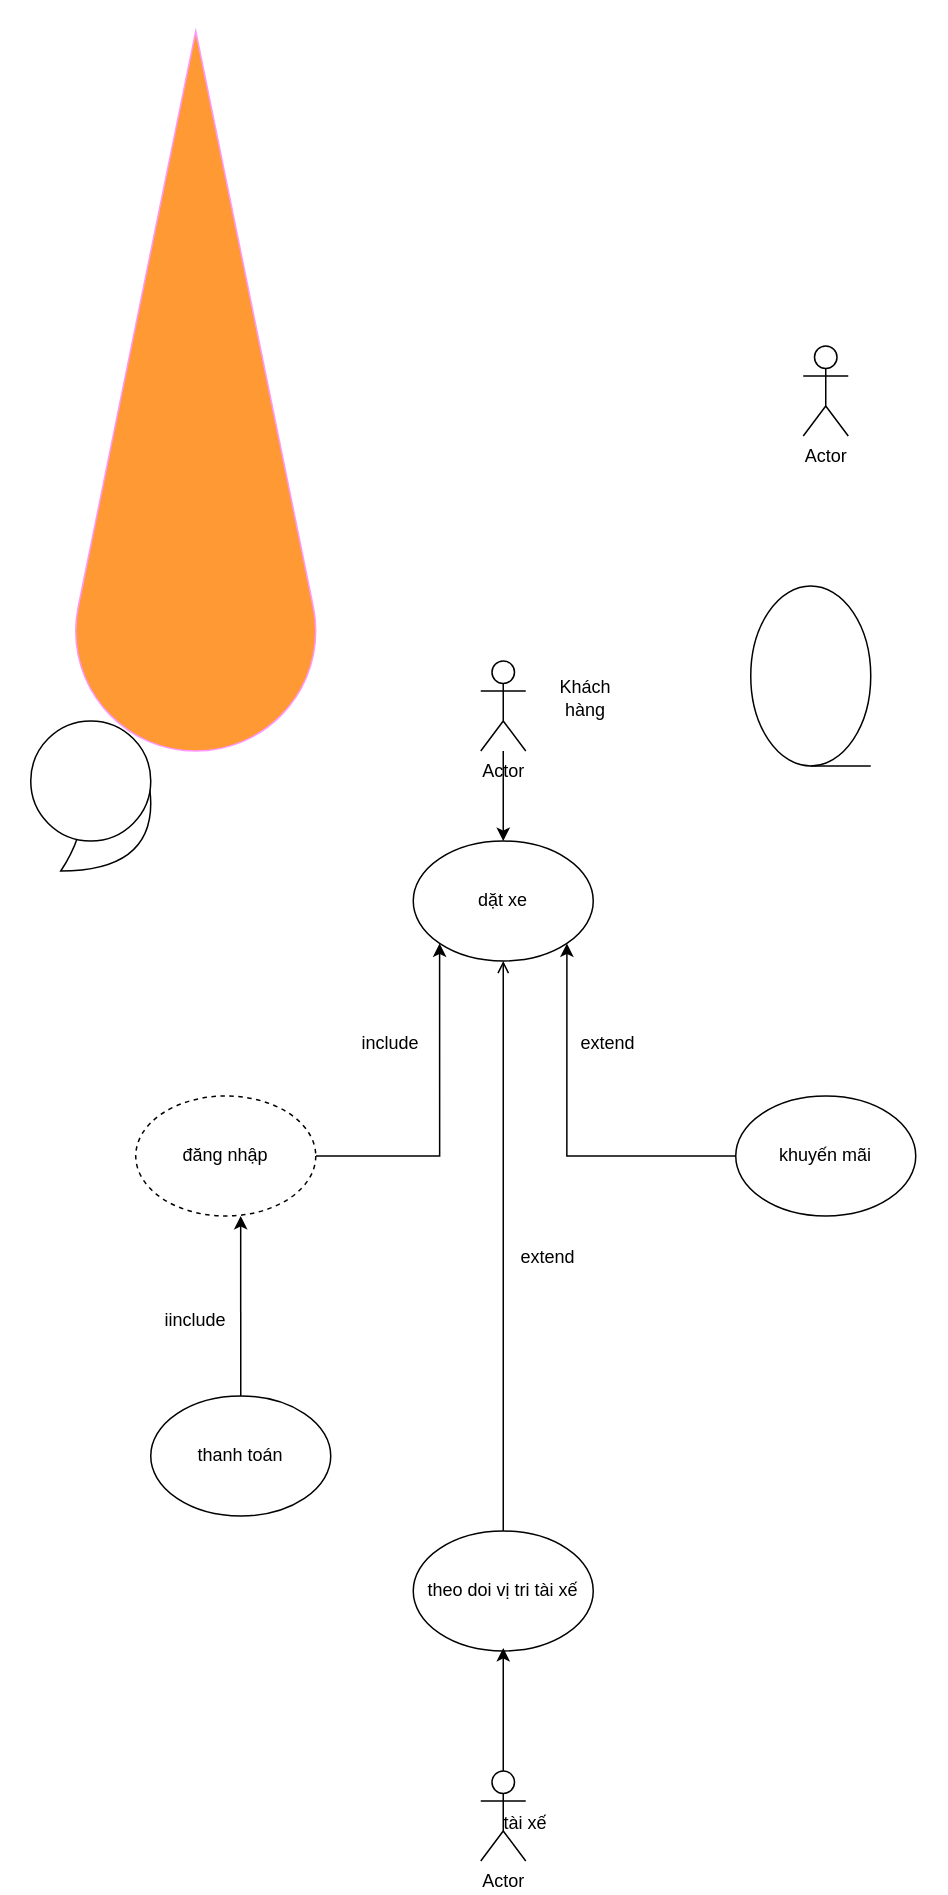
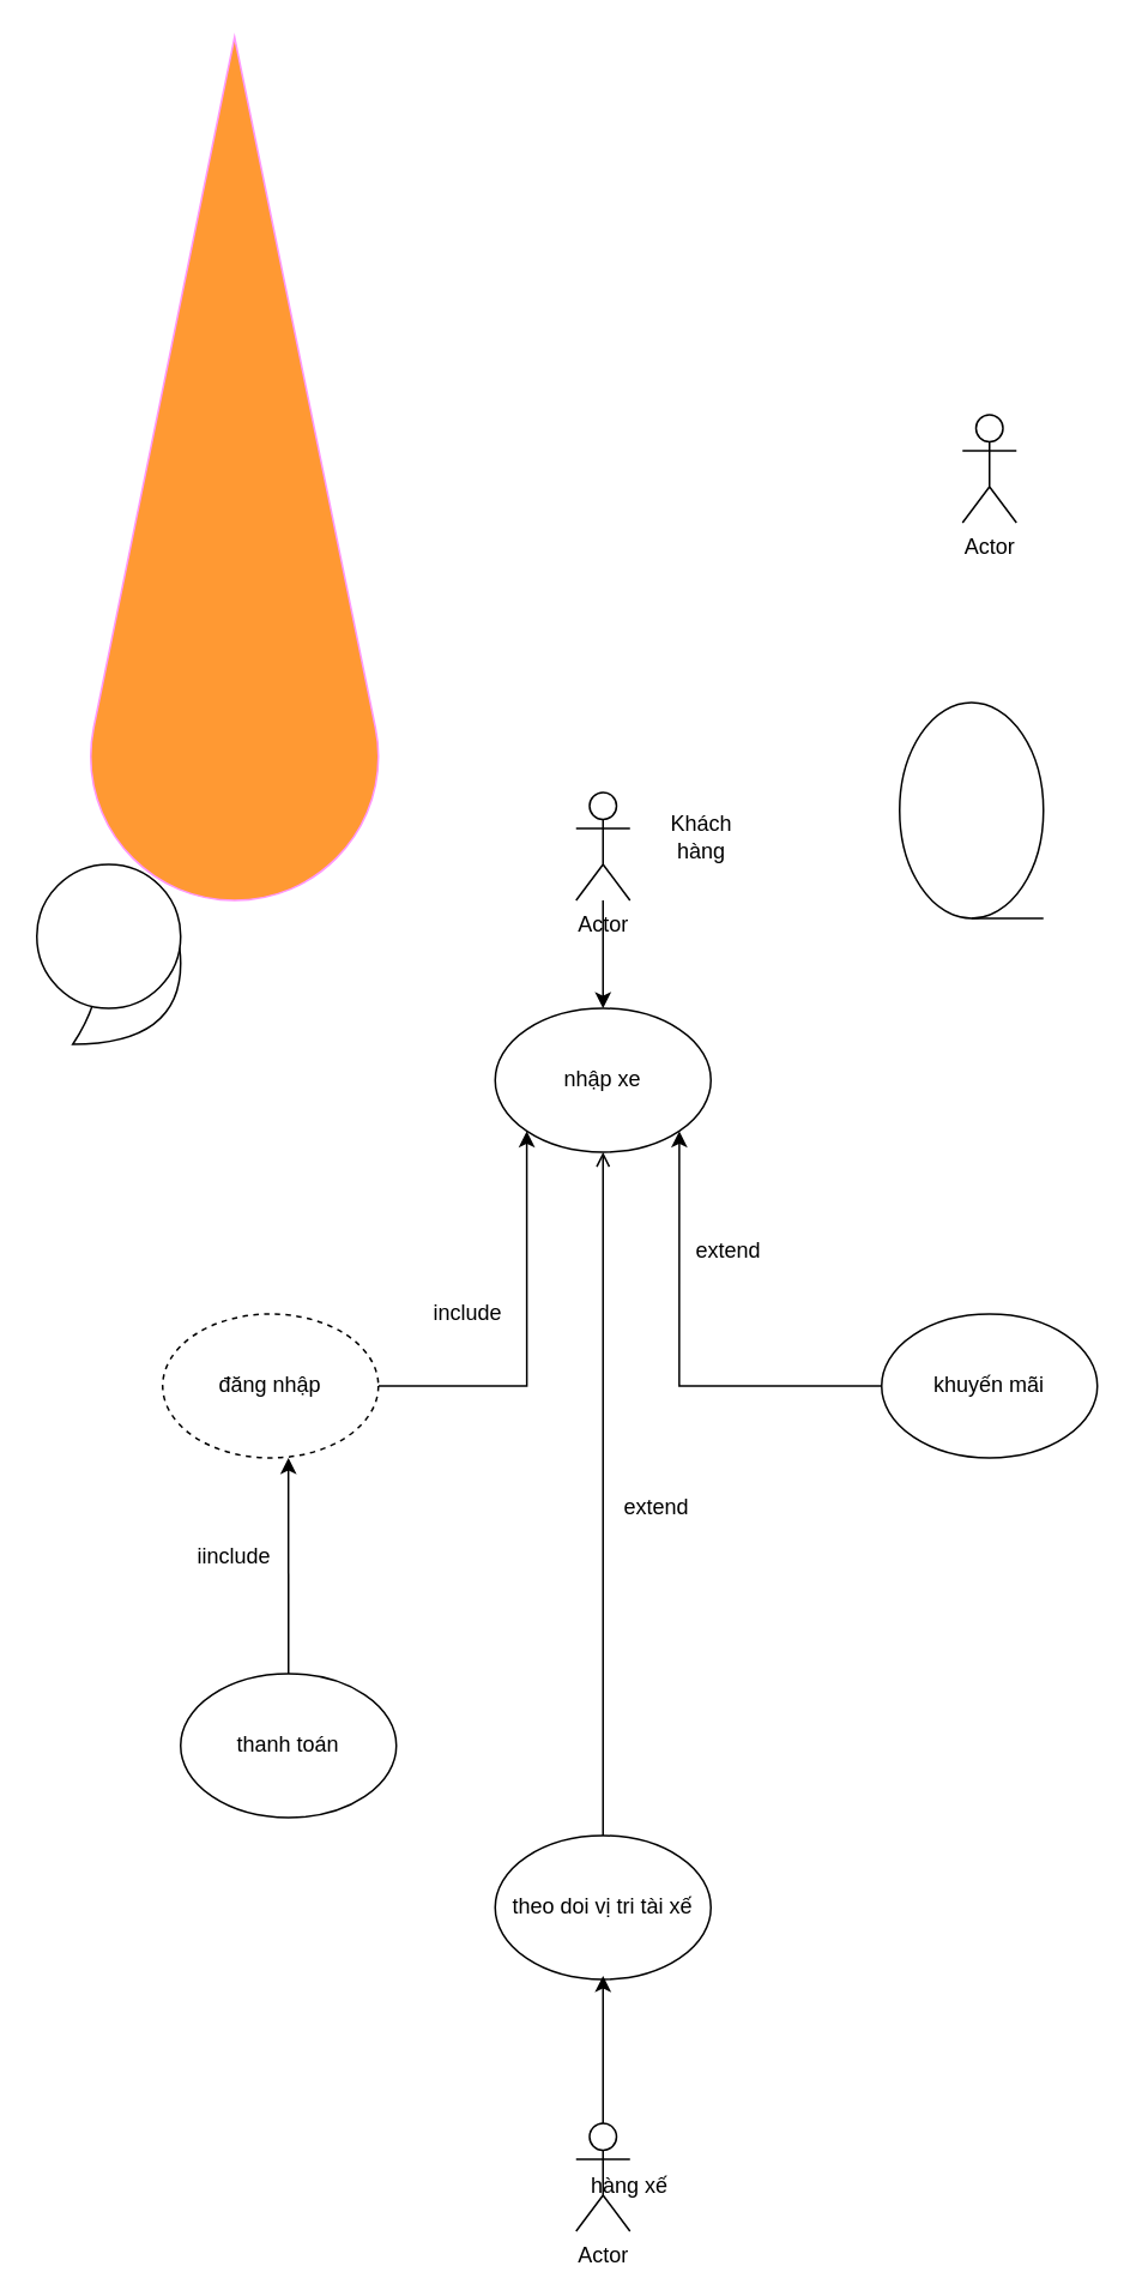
- <mxCell id="6" value="dặt xe" style="ellipse;whiteSpace=wrap;html=1;" parent="1" vertex="1"><mxGeometry x="275" y="560" width="120" height="80" as="geometry" /></mxCell>
+ <mxCell id="6" value="nhập xe" style="ellipse;whiteSpace=wrap;html=1;" parent="1" vertex="1"><mxGeometry x="275" y="560" width="120" height="80" as="geometry" /></mxCell>
- <mxCell id="11" value="include" style="text;html=1;whiteSpace=wrap;strokeColor=none;fillColor=none;align=center;verticalAlign=middle;rounded=0;" parent="1" vertex="1"><mxGeometry x="230" y="680" width="60" height="30" as="geometry" /></mxCell>
+ <mxCell id="11" value="include" style="text;html=1;whiteSpace=wrap;strokeColor=none;fillColor=none;align=center;verticalAlign=middle;rounded=0;" parent="1" vertex="1"><mxGeometry x="230" y="715" width="60" height="30" as="geometry" /></mxCell>
- <mxCell id="15" value="iinclude" style="text;html=1;whiteSpace=wrap;strokeColor=none;fillColor=none;align=center;verticalAlign=middle;rounded=0;" parent="1" vertex="1"><mxGeometry x="100" y="865" width="60" height="30" as="geometry" /></mxCell>
+ <mxCell id="15" value="iinclude" style="text;html=1;whiteSpace=wrap;strokeColor=none;fillColor=none;align=center;verticalAlign=middle;rounded=0;" parent="1" vertex="1"><mxGeometry x="100" y="850" width="60" height="30" as="geometry" /></mxCell>
- <mxCell id="20" value="tài xế" style="text;html=1;whiteSpace=wrap;strokeColor=none;fillColor=none;align=center;verticalAlign=middle;rounded=0;" parent="1" vertex="1"><mxGeometry x="320" y="1200" width="60" height="30" as="geometry" /></mxCell>
+ <mxCell id="20" value="hàng xế" style="text;html=1;whiteSpace=wrap;strokeColor=none;fillColor=none;align=center;verticalAlign=middle;rounded=0;" parent="1" vertex="1"><mxGeometry x="320" y="1200" width="60" height="30" as="geometry" /></mxCell>
